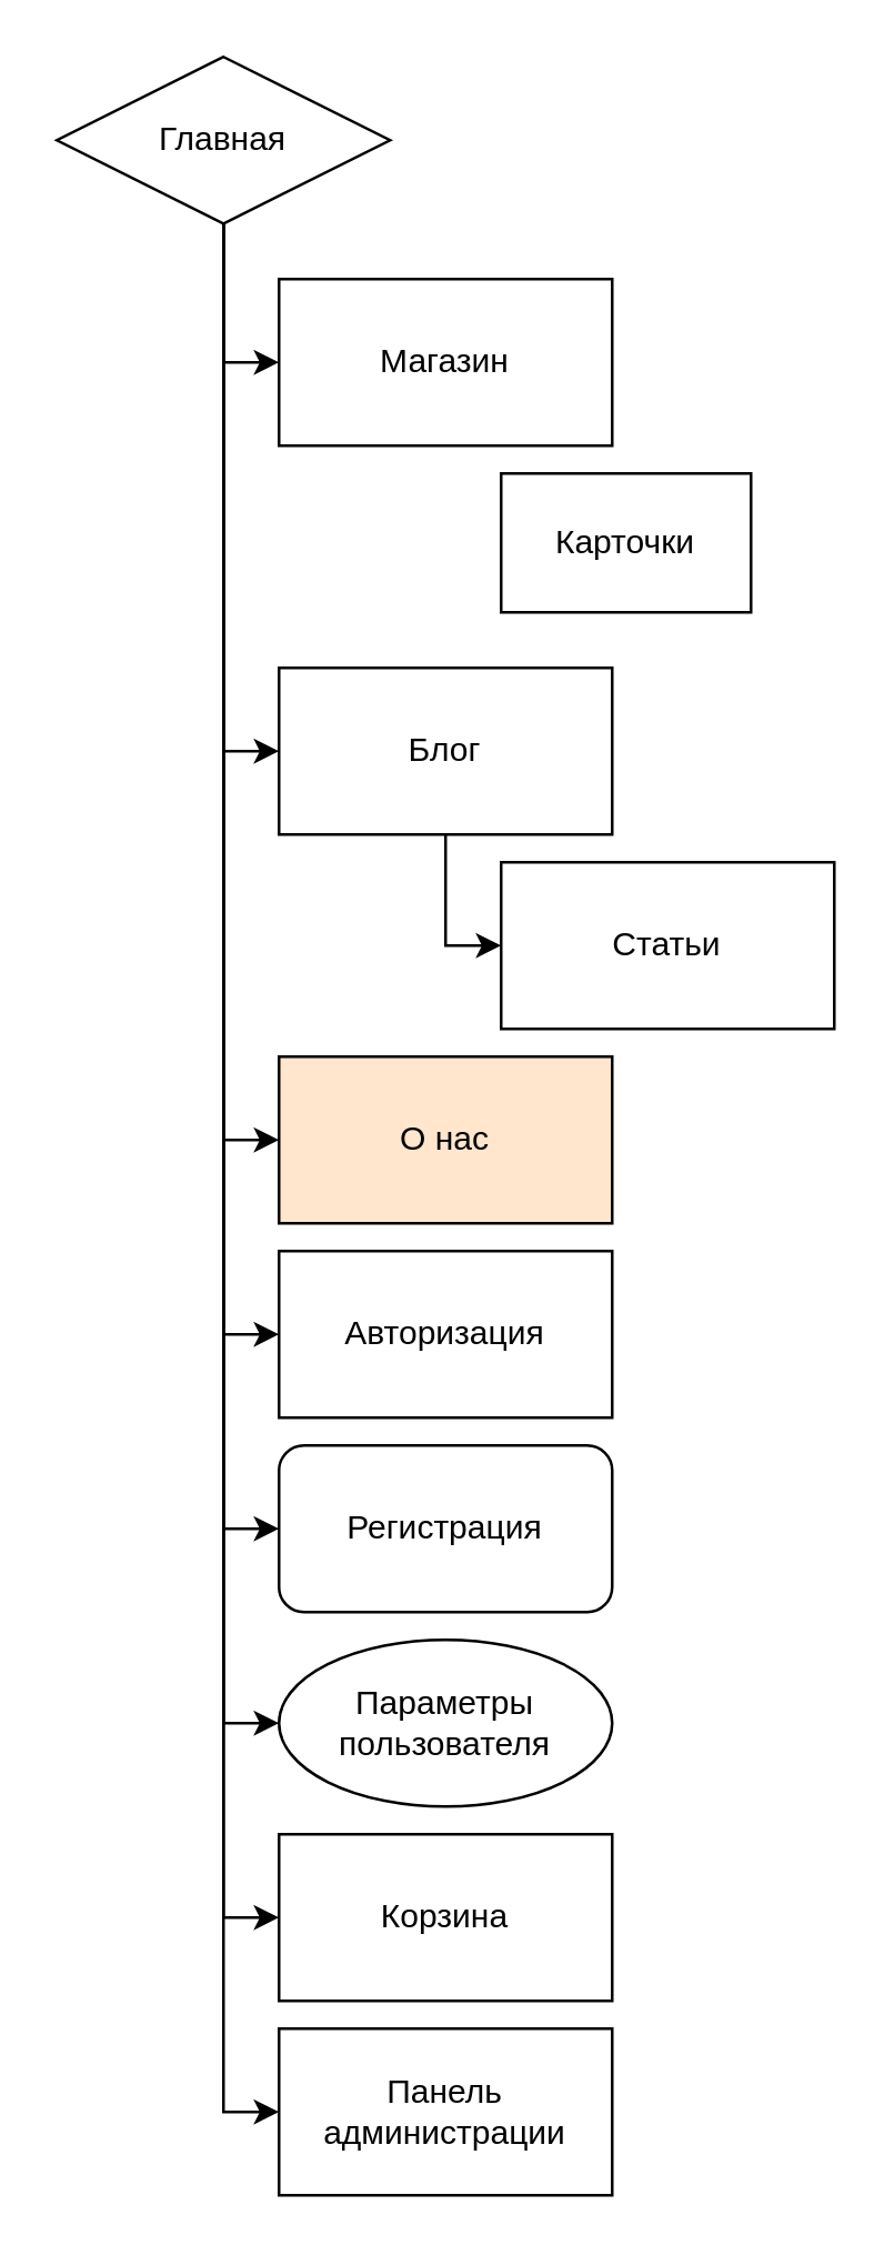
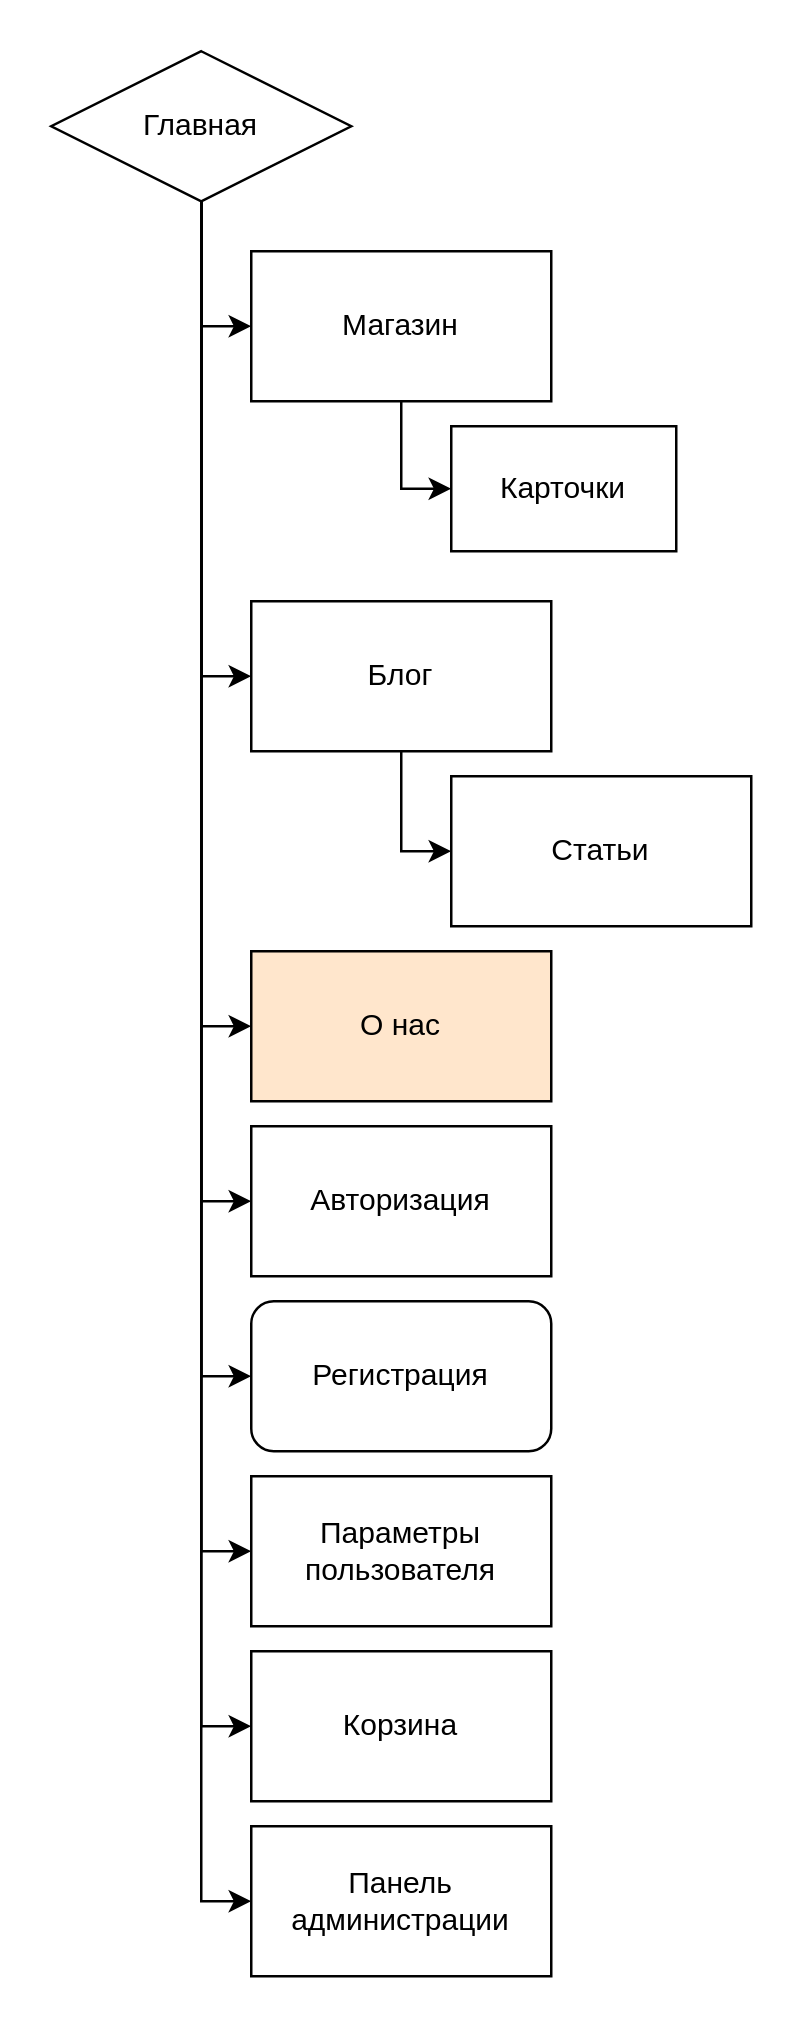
+ <mxCell id="11" style="edgeStyle=orthogonalEdgeStyle;rounded=0;orthogonalLoop=1;jettySize=auto;html=1;exitX=0.5;exitY=1;exitDx=0;exitDy=0;entryX=0;entryY=0.5;entryDx=0;entryDy=0;" edge="1" parent="1" source="12" target="13"><mxGeometry relative="1" as="geometry" /></mxCell>
- <mxCell id="20" value="Параметры пользователя" style="ellipse;whiteSpace=wrap;html=1;" vertex="1" parent="1"><mxGeometry x="100" y="590" width="120" height="60" as="geometry" /></mxCell>
+ <mxCell id="20" value="Параметры пользователя" style="rounded=0;whiteSpace=wrap;html=1;" vertex="1" parent="1"><mxGeometry x="100" y="590" width="120" height="60" as="geometry" /></mxCell>
